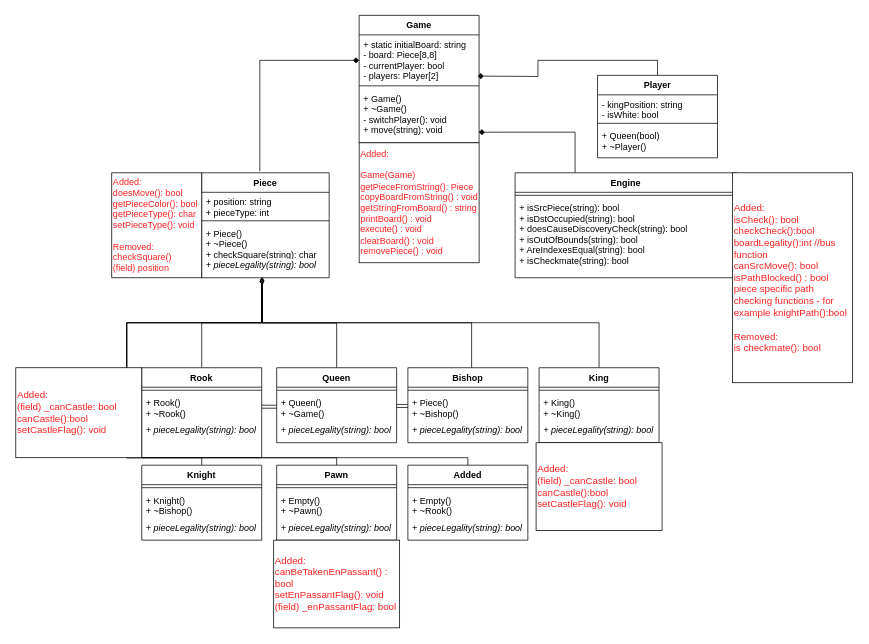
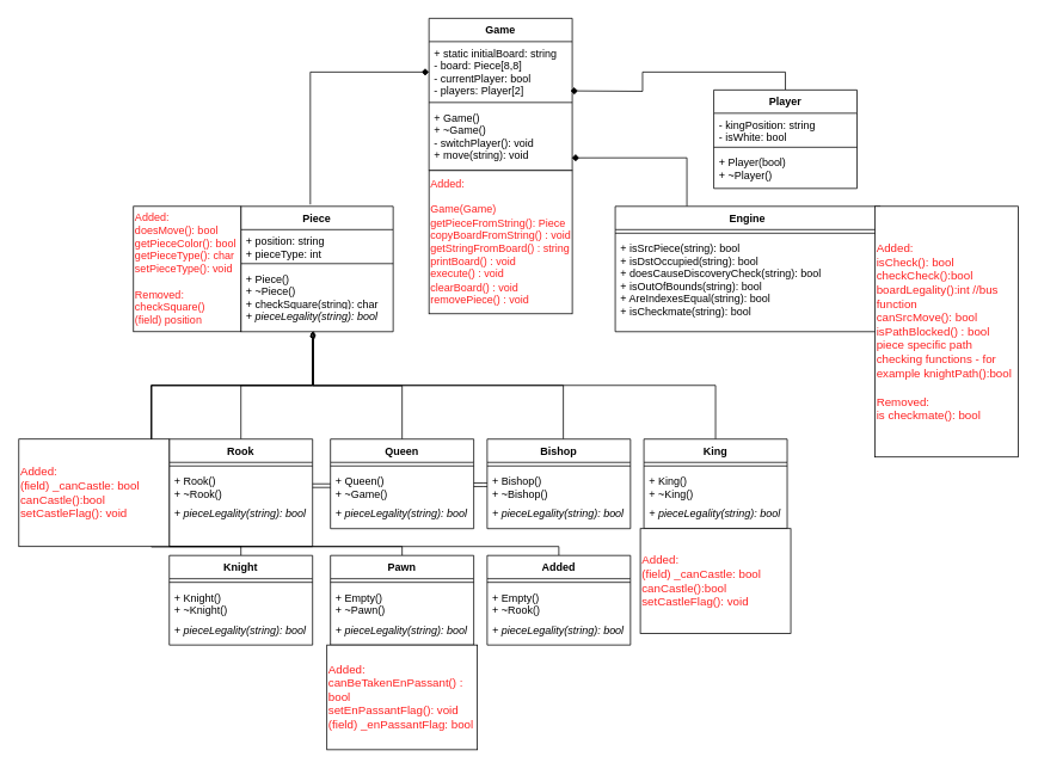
- <mxCell id="57" value="+ Queen(bool)&#10;+ ~Player()" style="text;strokeColor=none;fillColor=none;align=left;verticalAlign=top;spacingLeft=4;spacingRight=4;overflow=hidden;rotatable=0;points=[[0,0.5],[1,0.5]];portConstraint=eastwest;" parent="54" vertex="1"><mxGeometry y="68" width="160" height="42" as="geometry" /></mxCell>
+ <mxCell id="57" value="+ Player(bool)&#10;+ ~Player()" style="text;strokeColor=none;fillColor=none;align=left;verticalAlign=top;spacingLeft=4;spacingRight=4;overflow=hidden;rotatable=0;points=[[0,0.5],[1,0.5]];portConstraint=eastwest;" parent="54" vertex="1"><mxGeometry y="68" width="160" height="42" as="geometry" /></mxCell>
- <mxCell id="45" value="+ Piece()&#10;+ ~Bishop()" style="text;strokeColor=none;fillColor=none;align=left;verticalAlign=top;spacingLeft=4;spacingRight=4;overflow=hidden;rotatable=0;points=[[0,0.5],[1,0.5]];portConstraint=eastwest;" parent="43" vertex="1"><mxGeometry y="34" width="160" height="36" as="geometry" /></mxCell>
+ <mxCell id="45" value="+ Bishop()&#10;+ ~Bishop()" style="text;strokeColor=none;fillColor=none;align=left;verticalAlign=top;spacingLeft=4;spacingRight=4;overflow=hidden;rotatable=0;points=[[0,0.5],[1,0.5]];portConstraint=eastwest;" parent="43" vertex="1"><mxGeometry y="34" width="160" height="36" as="geometry" /></mxCell>
- <mxCell id="20" value="+ Knight()&#10;+ ~Bishop()" style="text;strokeColor=none;fillColor=none;align=left;verticalAlign=top;spacingLeft=4;spacingRight=4;overflow=hidden;rotatable=0;points=[[0,0.5],[1,0.5]];portConstraint=eastwest;" parent="18" vertex="1"><mxGeometry y="34" width="160" height="36" as="geometry" /></mxCell>
+ <mxCell id="20" value="+ Knight()&#10;+ ~Knight()" style="text;strokeColor=none;fillColor=none;align=left;verticalAlign=top;spacingLeft=4;spacingRight=4;overflow=hidden;rotatable=0;points=[[0,0.5],[1,0.5]];portConstraint=eastwest;" parent="18" vertex="1"><mxGeometry y="34" width="160" height="36" as="geometry" /></mxCell>
